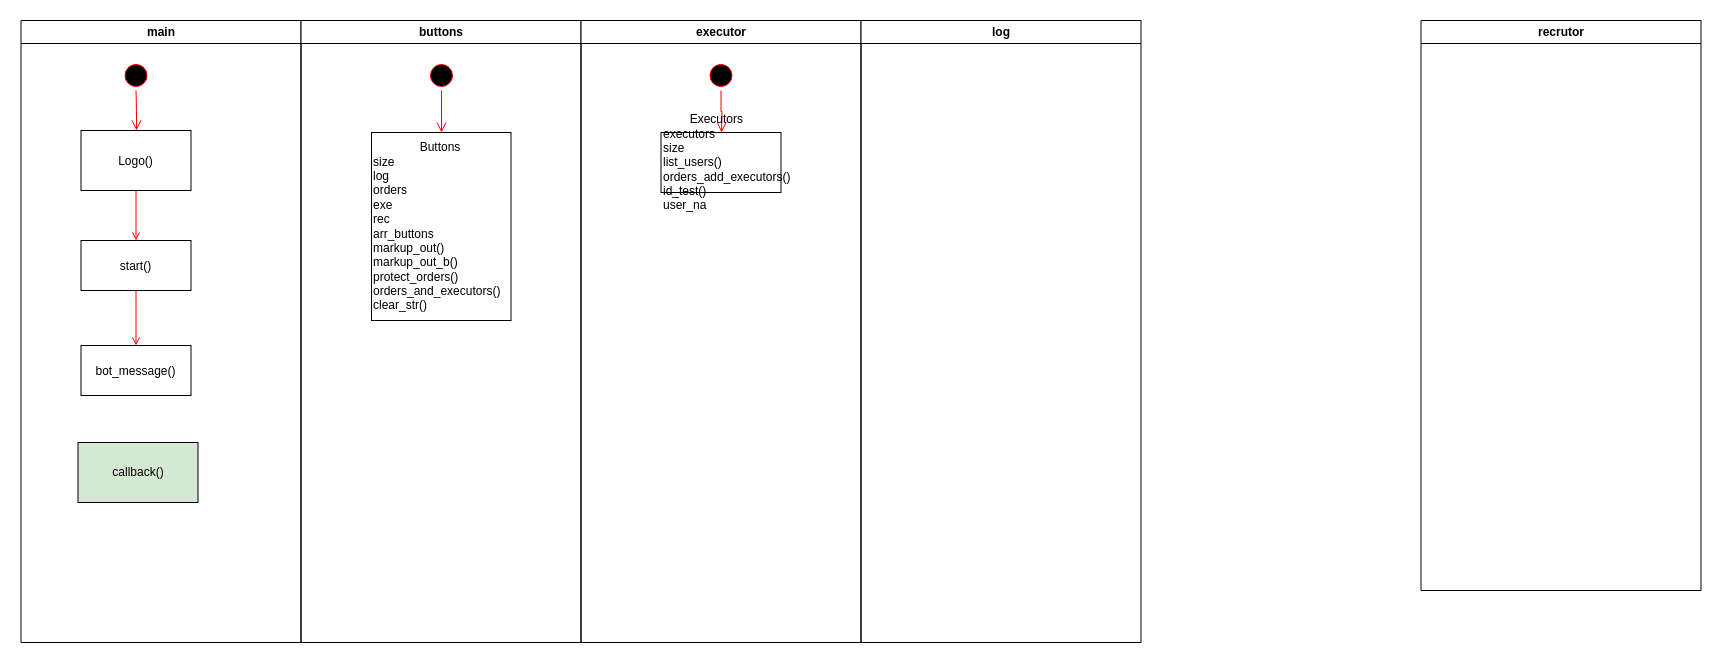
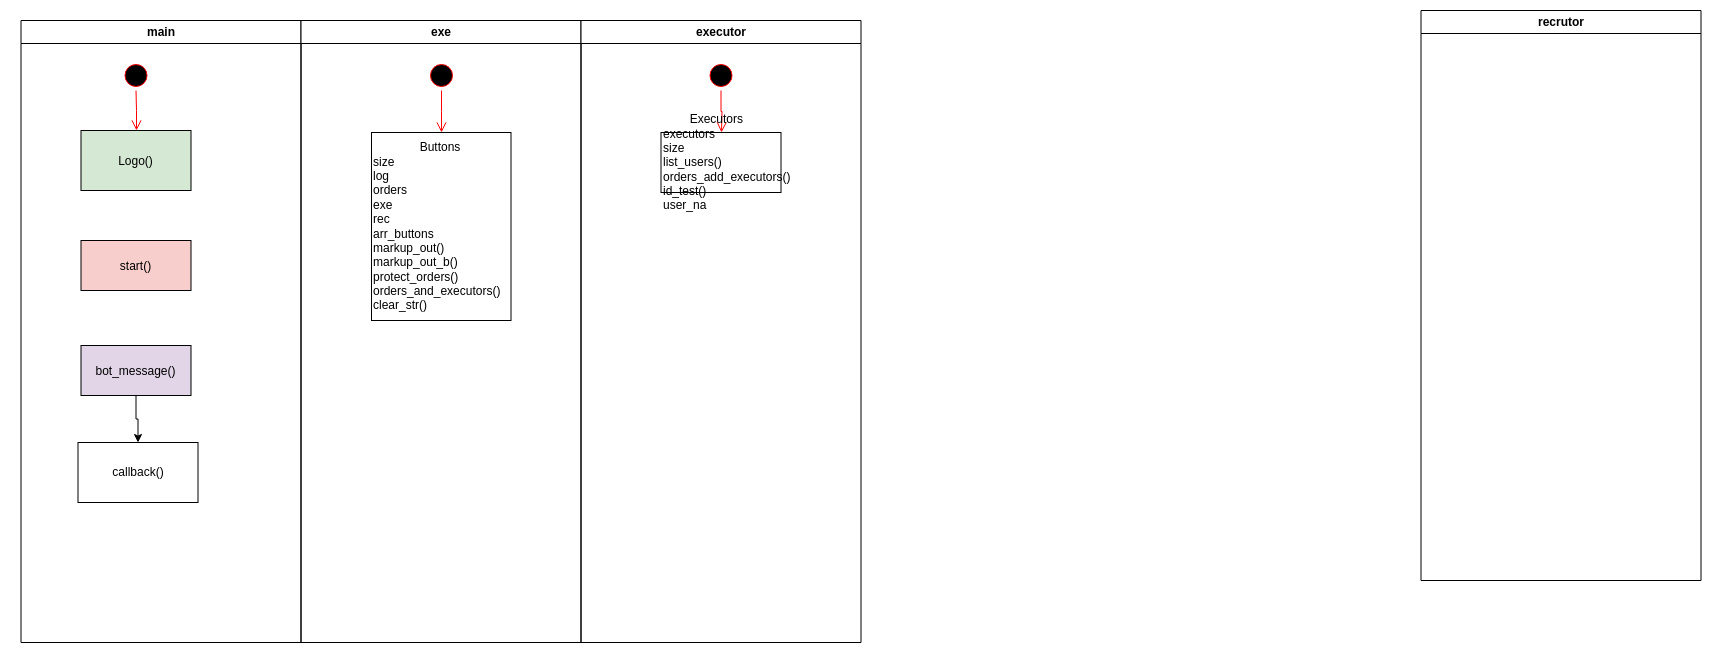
- <mxCell id="12" value="buttons" style="swimlane;whiteSpace=wrap" parent="1" vertex="1"><mxGeometry x="300.5" y="20" width="280" height="622" as="geometry" /></mxCell>
+ <mxCell id="12" value="exe" style="swimlane;whiteSpace=wrap" parent="1" vertex="1"><mxGeometry x="300.5" y="20" width="280" height="622" as="geometry" /></mxCell>
- <mxCell id="5" value="Logo()" style="align=center;" parent="2" vertex="1"><mxGeometry x="60" y="110" width="110" height="60" as="geometry" /></mxCell>
+ <mxCell id="5" value="Logo()" style="align=center;fillColor=#d5e8d4;" parent="2" vertex="1"><mxGeometry x="60" y="110" width="110" height="60" as="geometry" /></mxCell>
- <mxCell id="7" value="" style="endArrow=open;strokeColor=#FF0000;endFill=1;rounded=0" parent="2" source="5" target="6" edge="1"><mxGeometry relative="1" as="geometry" /></mxCell>
- <mxCell id="6" value="start()" style="" parent="2" vertex="1"><mxGeometry x="60" y="220" width="110" height="50" as="geometry" /></mxCell>
+ <mxCell id="6" value="start()" style="fillColor=#f8cecc;" parent="2" vertex="1"><mxGeometry x="60" y="220" width="110" height="50" as="geometry" /></mxCell>
- <mxCell id="21" value="recrutor" style="swimlane;whiteSpace=wrap;startSize=23;" vertex="1" parent="1"><mxGeometry x="1420.5" y="20" width="280" height="570" as="geometry" /></mxCell>
+ <mxCell id="21" value="recrutor" style="swimlane;whiteSpace=wrap;startSize=23;" vertex="1" parent="1"><mxGeometry x="1420.5" y="10" width="280" height="570" as="geometry" /></mxCell>
- <mxCell id="10" value="" style="endArrow=open;strokeColor=#FF0000;endFill=1;rounded=0" parent="2" source="6" target="9" edge="1"><mxGeometry relative="1" as="geometry" /></mxCell>
- <mxCell id="20" value="log" style="swimlane;whiteSpace=wrap;startSize=23;" vertex="1" parent="1"><mxGeometry x="860.5" y="20" width="280" height="622" as="geometry" /></mxCell>
- <mxCell id="9" value="bot_message()" style="" parent="2" vertex="1"><mxGeometry x="60" y="325" width="110" height="50" as="geometry" /></mxCell>
+ <mxCell id="9" value="bot_message()" style="fillColor=#e1d5e7;" parent="2" vertex="1"><mxGeometry x="60" y="325" width="110" height="50" as="geometry" /></mxCell>
+ <mxCell id="8" style="edgeStyle=orthogonalEdgeStyle;rounded=0;orthogonalLoop=1;jettySize=auto;html=1;exitX=0.5;exitY=1;exitDx=0;exitDy=0;entryX=0.5;entryY=0;entryDx=0;entryDy=0;" edge="1" parent="2" source="9" target="11"><mxGeometry relative="1" as="geometry" /></mxCell>
- <mxCell id="11" value="callback()" style="rounded=0;whiteSpace=wrap;html=1;fillColor=#d5e8d4;" vertex="1" parent="2"><mxGeometry x="57" y="422" width="120" height="60" as="geometry" /></mxCell>
+ <mxCell id="11" value="callback()" style="rounded=0;whiteSpace=wrap;html=1;" vertex="1" parent="2"><mxGeometry x="57" y="422" width="120" height="60" as="geometry" /></mxCell>
